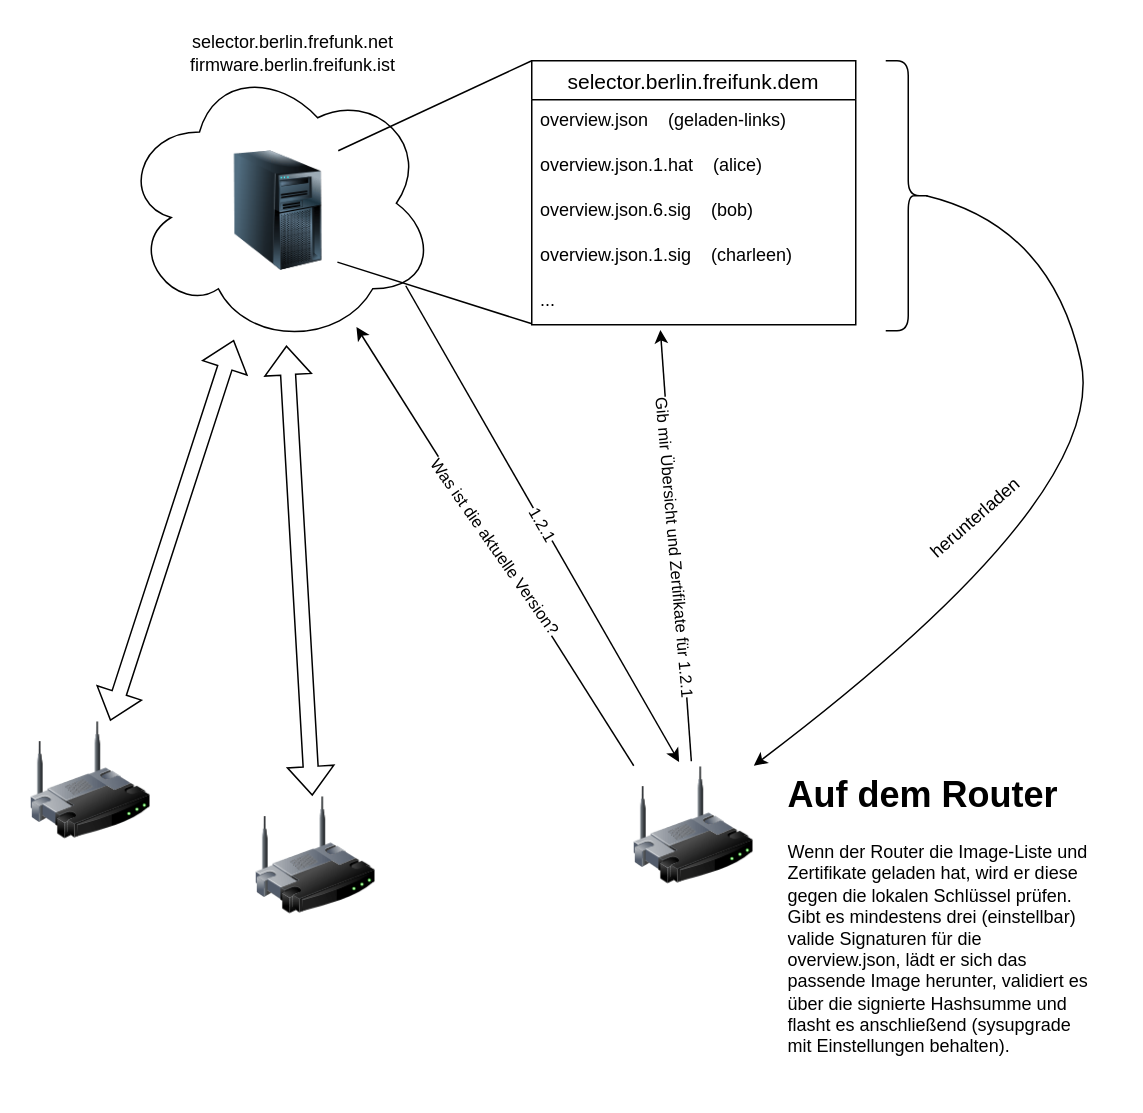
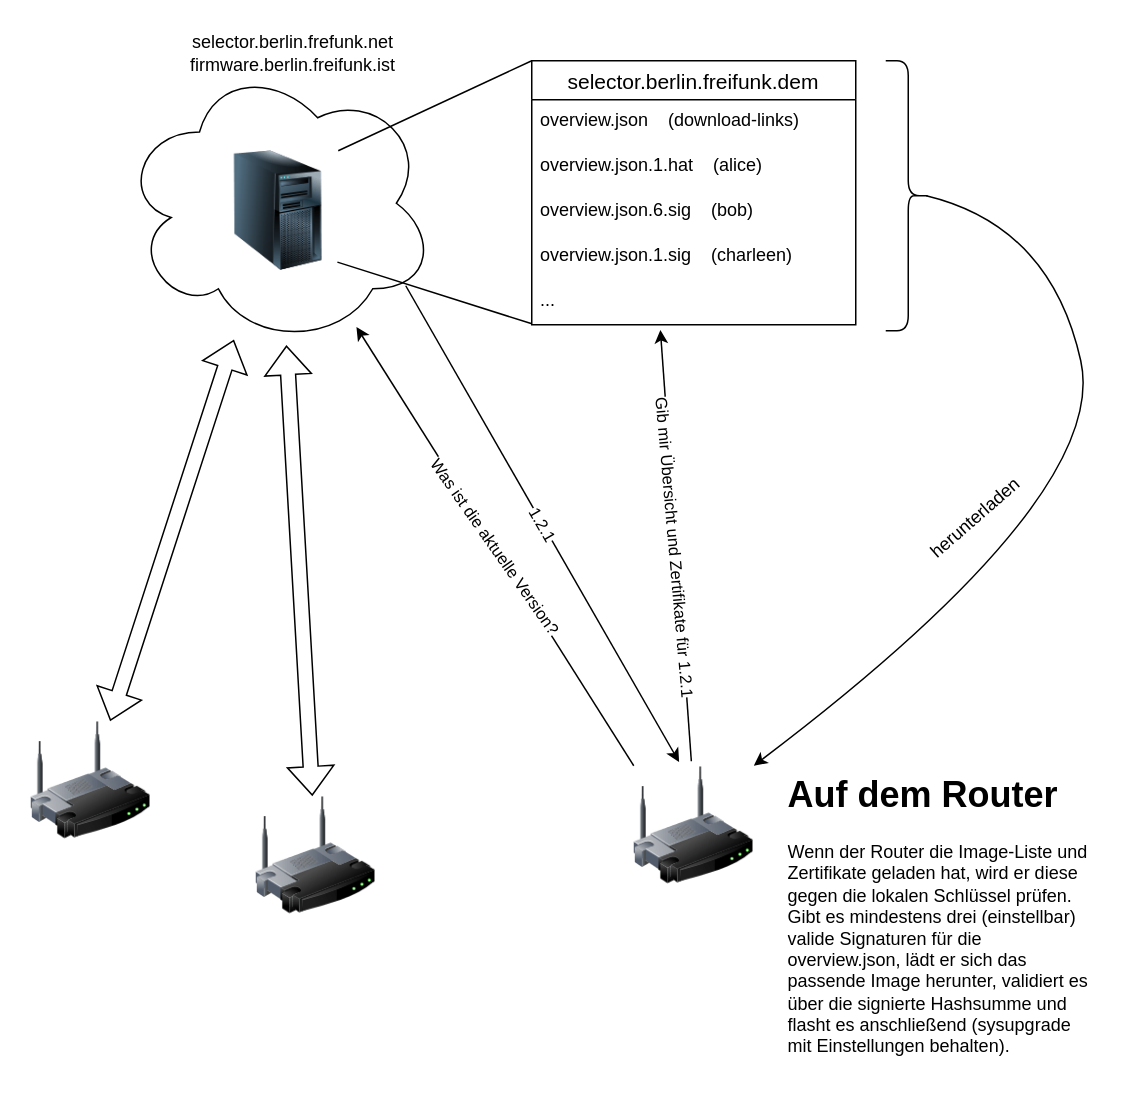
- <mxCell id="9" value="overview.json    (geladen-links)" style="text;strokeColor=none;fillColor=none;spacingLeft=4;spacingRight=4;overflow=hidden;rotatable=0;points=[[0,0.5],[1,0.5]];portConstraint=eastwest;fontSize=12;" vertex="1" parent="8"><mxGeometry y="26" width="216" height="30" as="geometry" /></mxCell>
+ <mxCell id="9" value="overview.json    (download-links)" style="text;strokeColor=none;fillColor=none;spacingLeft=4;spacingRight=4;overflow=hidden;rotatable=0;points=[[0,0.5],[1,0.5]];portConstraint=eastwest;fontSize=12;" vertex="1" parent="8"><mxGeometry y="26" width="216" height="30" as="geometry" /></mxCell>
